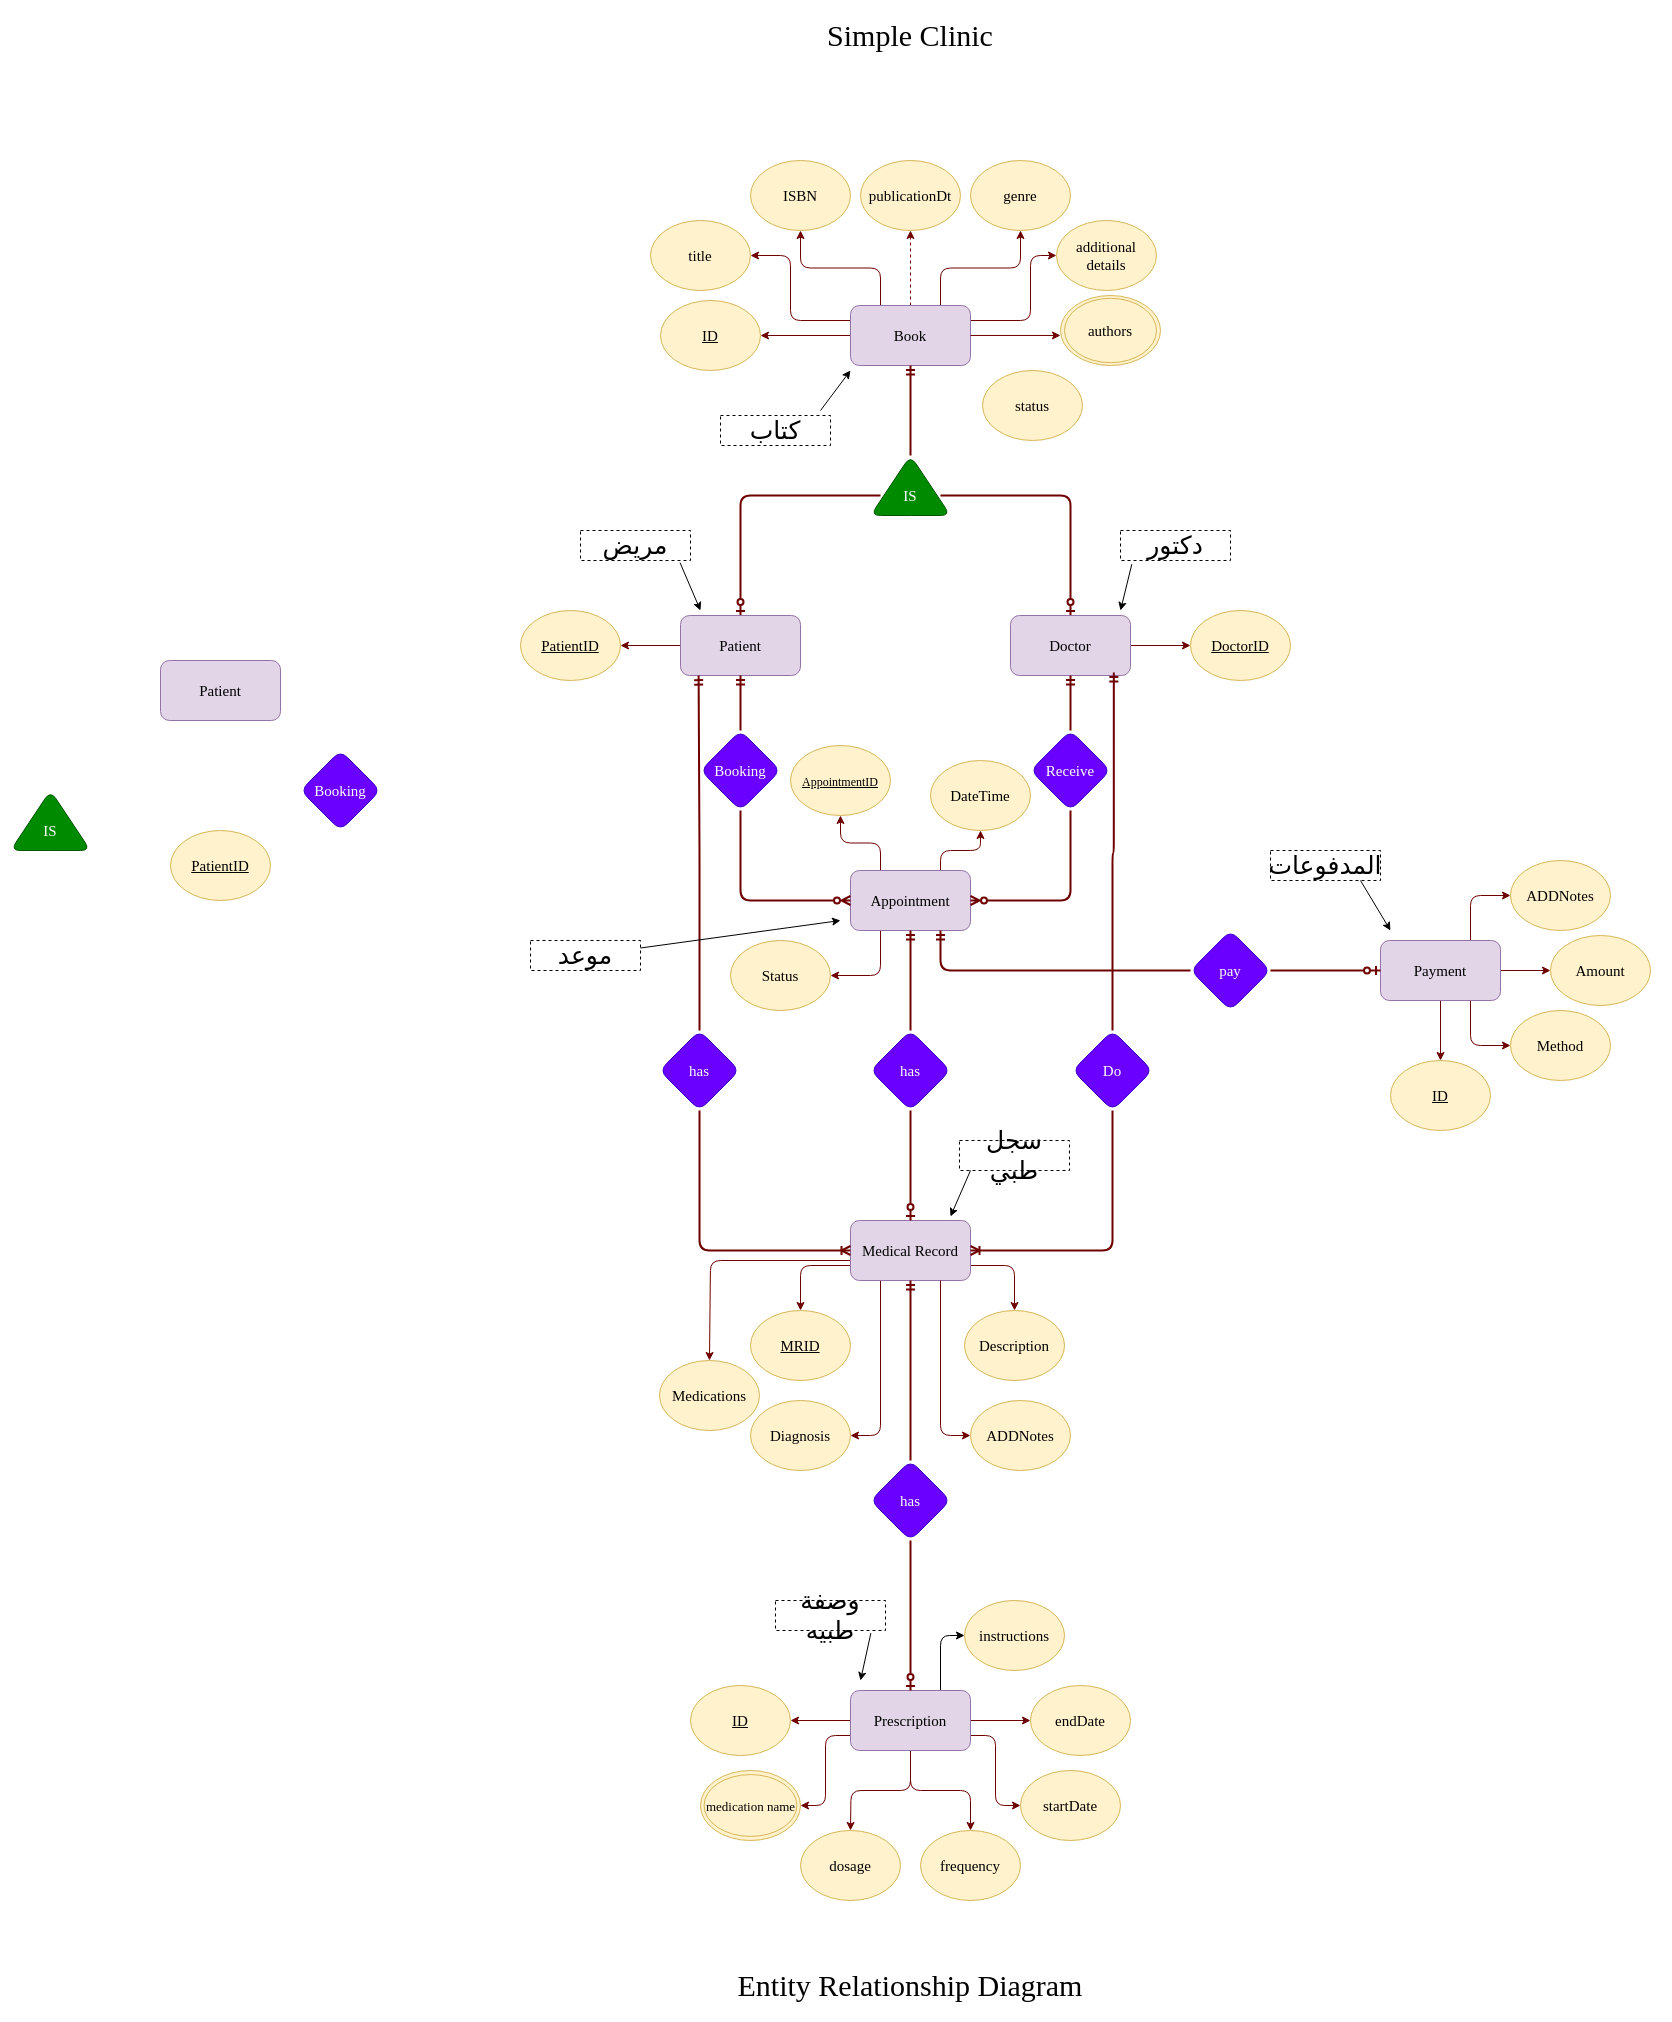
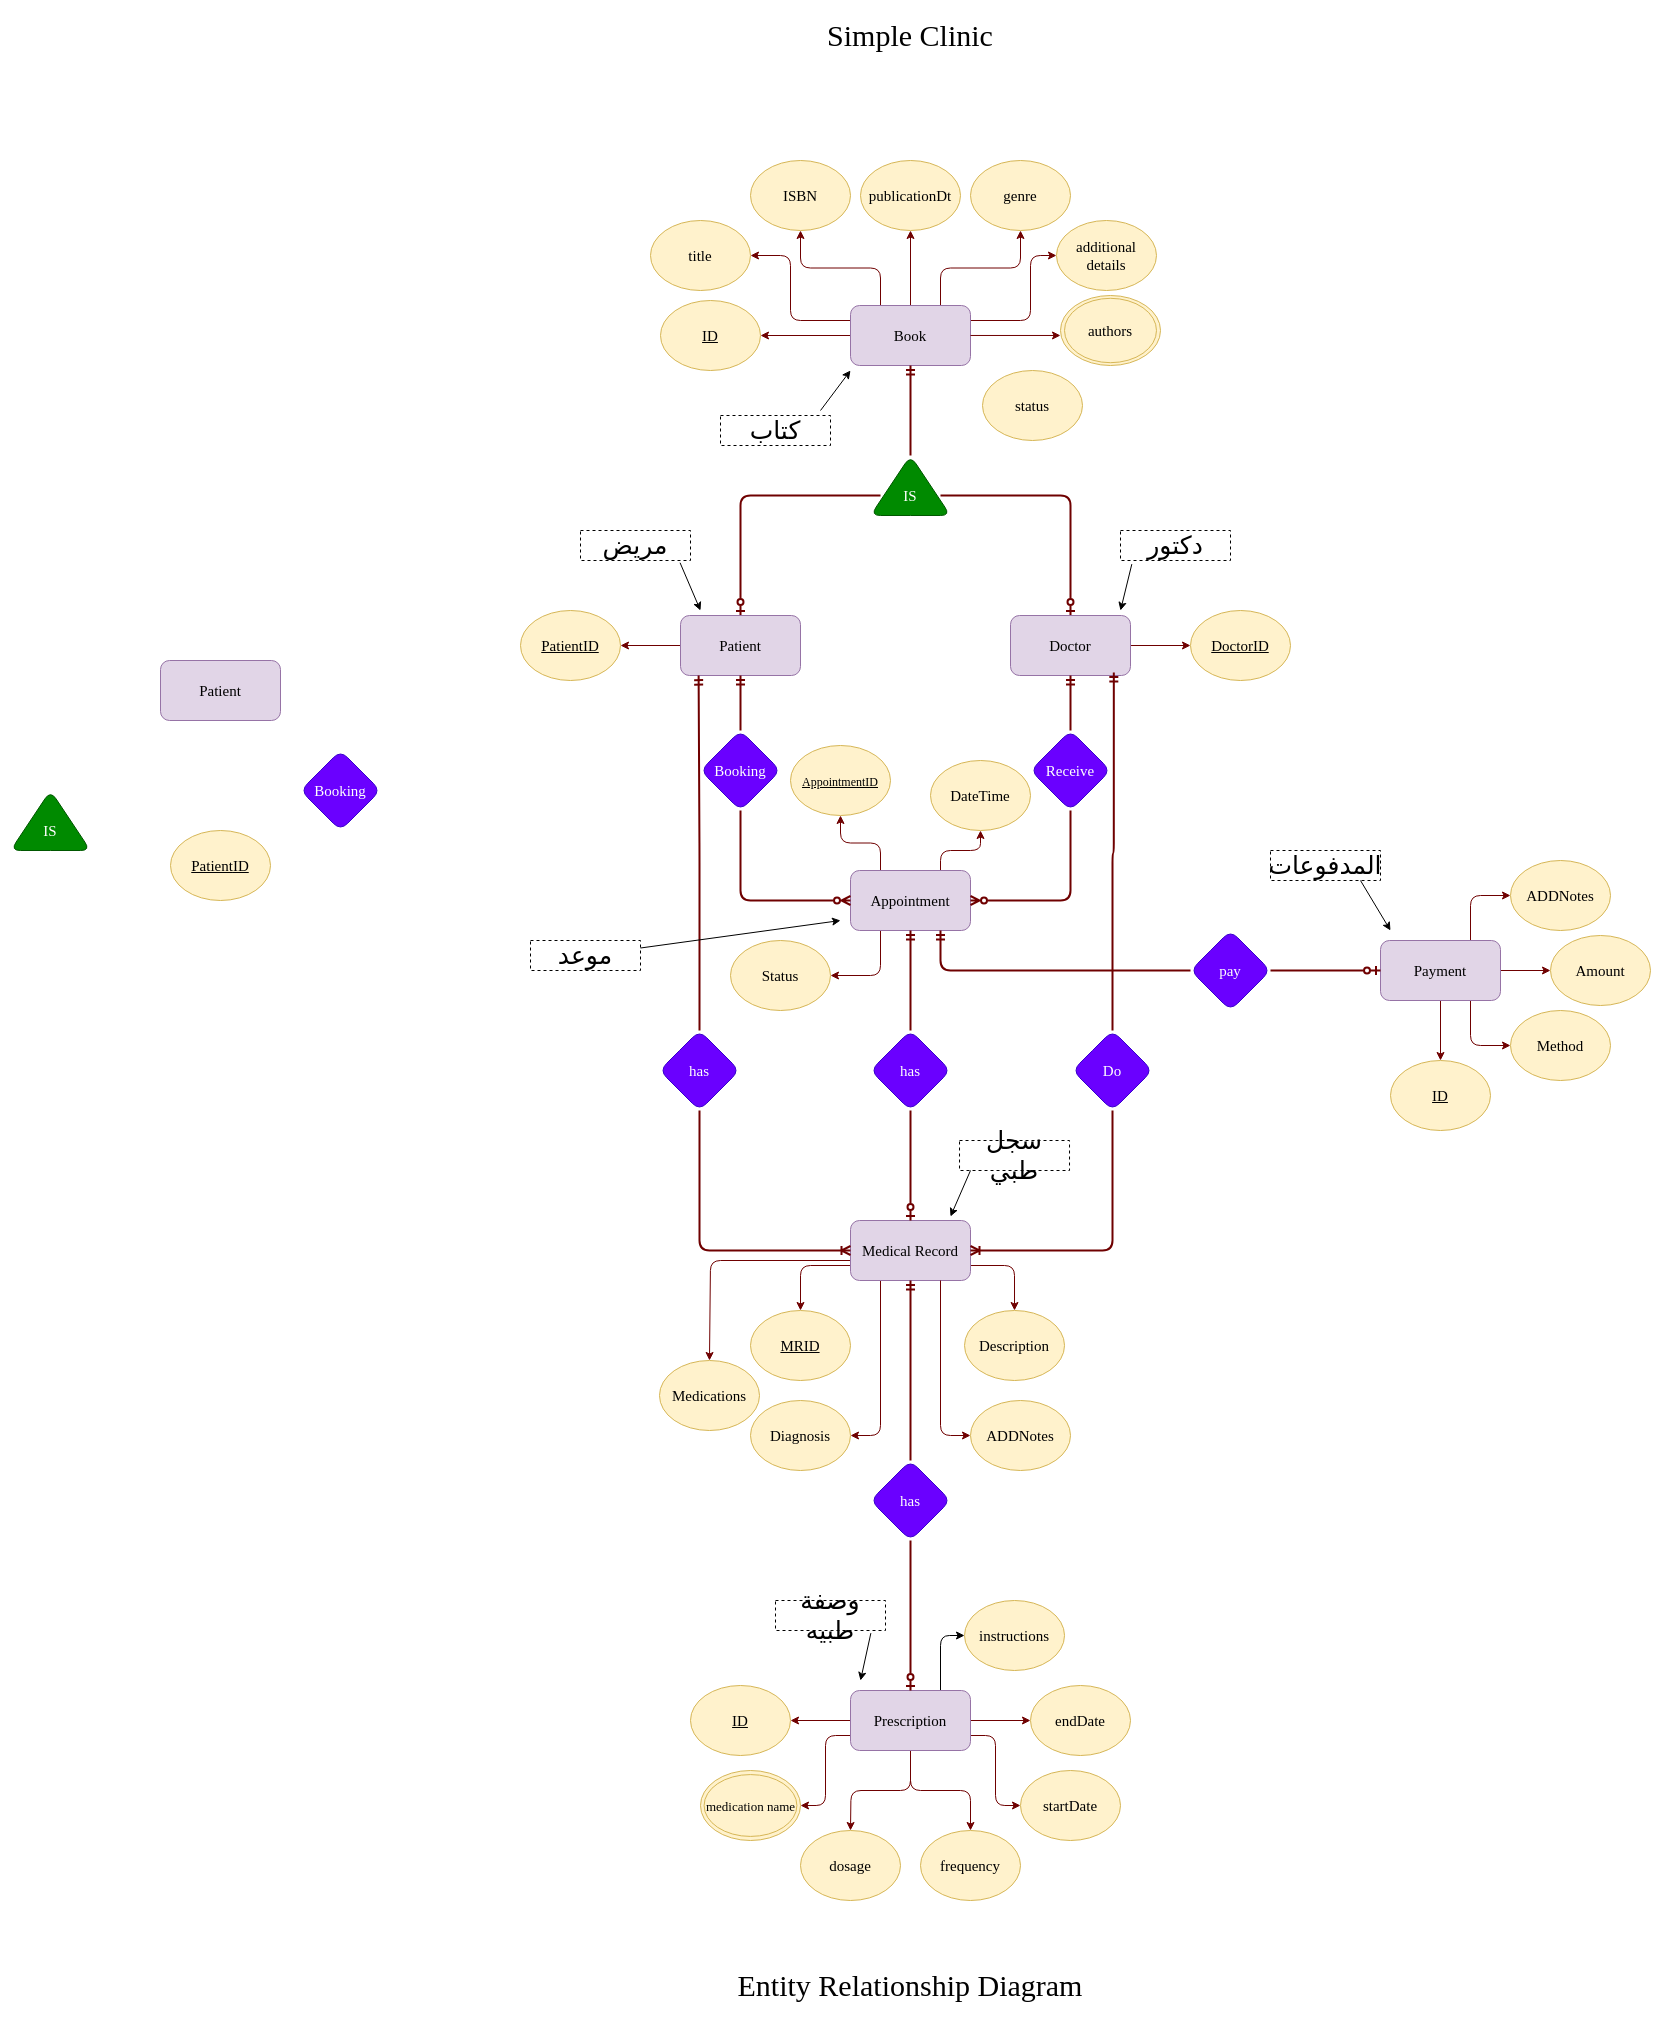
- <mxCell id="3" style="edgeStyle=orthogonalEdgeStyle;rounded=1;orthogonalLoop=1;jettySize=auto;html=1;entryX=0.5;entryY=1;entryDx=0;entryDy=0;fillColor=#a20025;strokeColor=#6F0000;dashed=1;" parent="1" source="8" target="21" edge="1"><mxGeometry relative="1" as="geometry" /></mxCell>
+ <mxCell id="3" style="edgeStyle=orthogonalEdgeStyle;rounded=1;orthogonalLoop=1;jettySize=auto;html=1;entryX=0.5;entryY=1;entryDx=0;entryDy=0;fillColor=#a20025;strokeColor=#6F0000;" parent="1" source="8" target="21" edge="1"><mxGeometry relative="1" as="geometry" /></mxCell>
